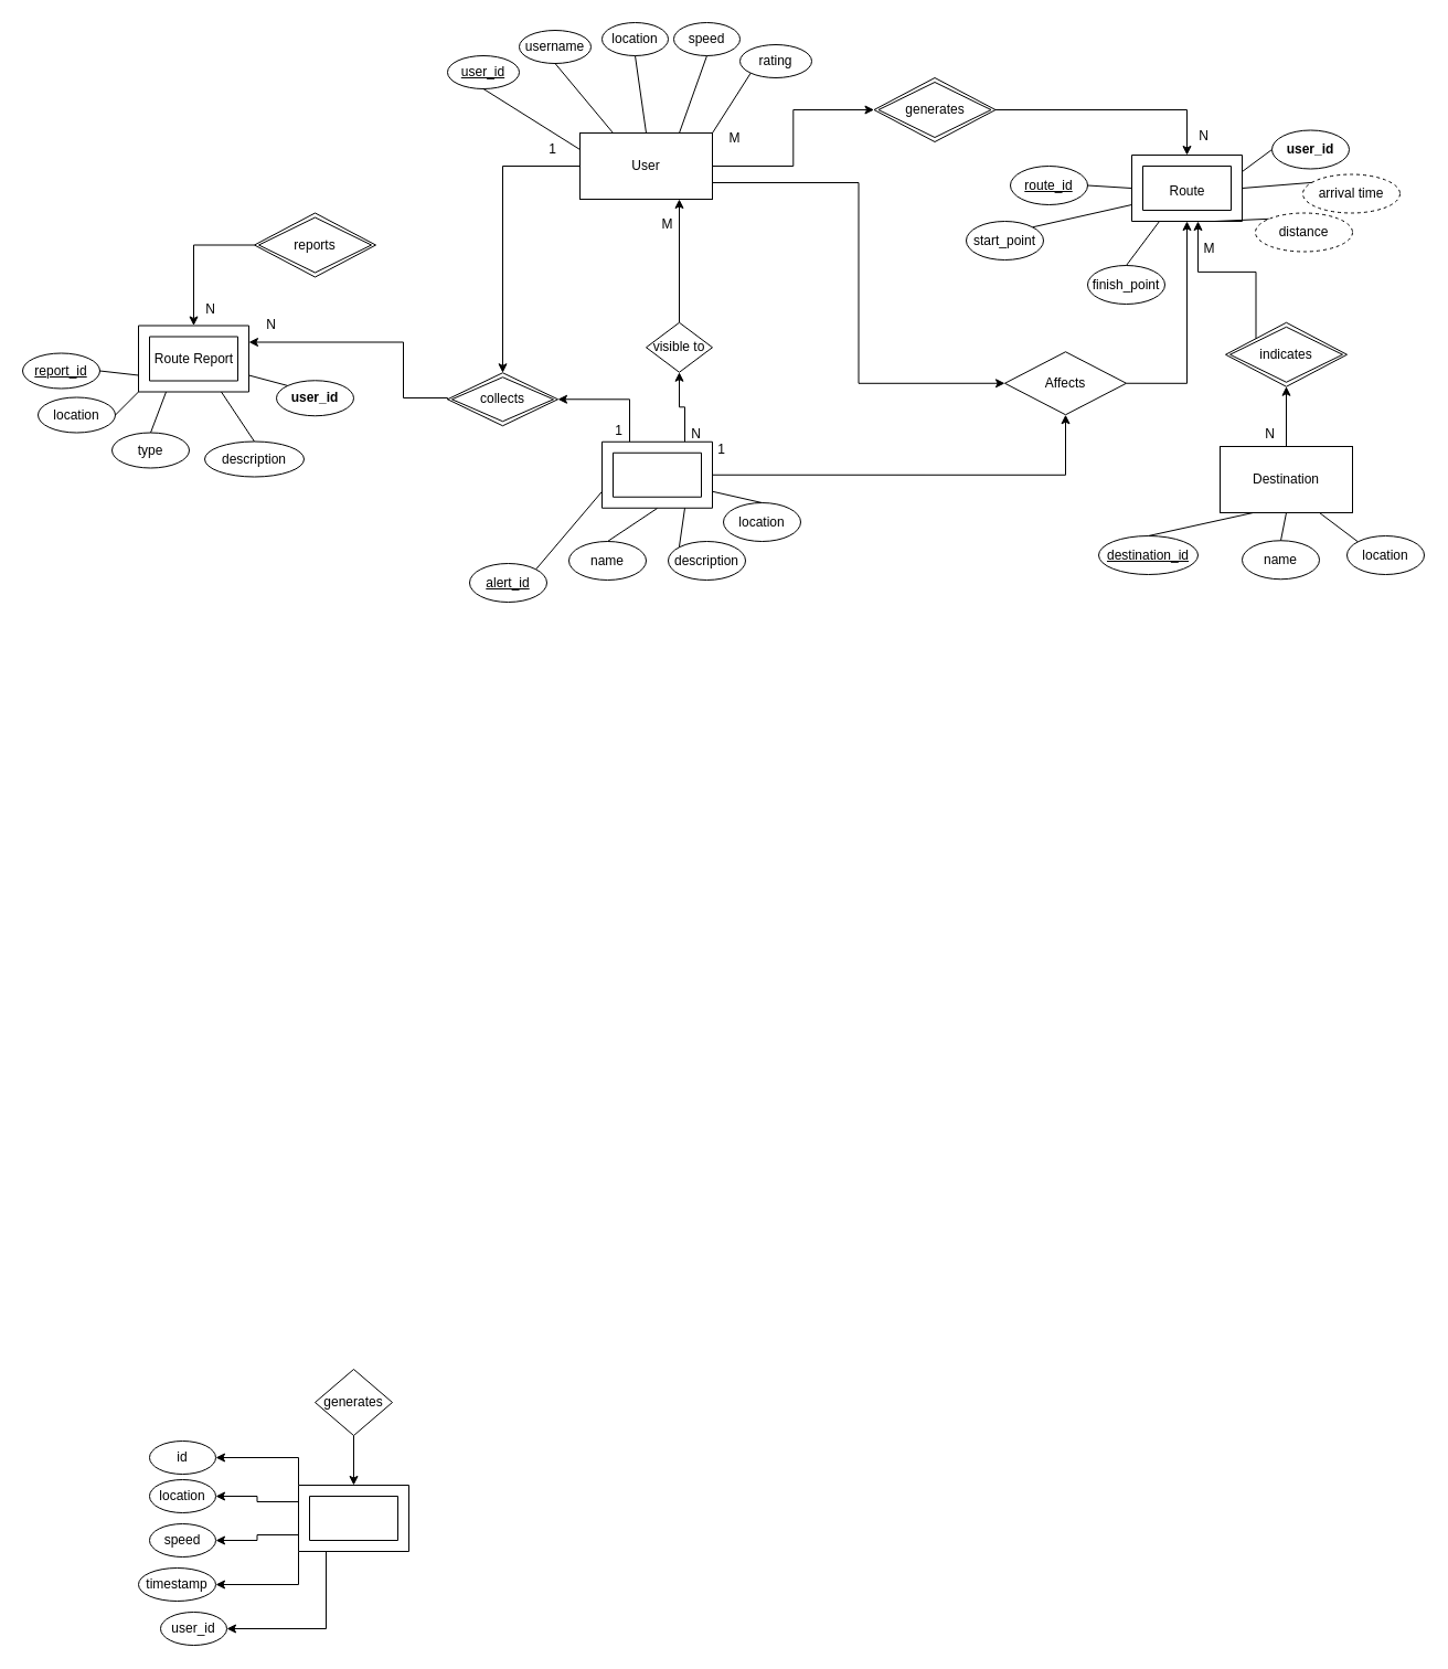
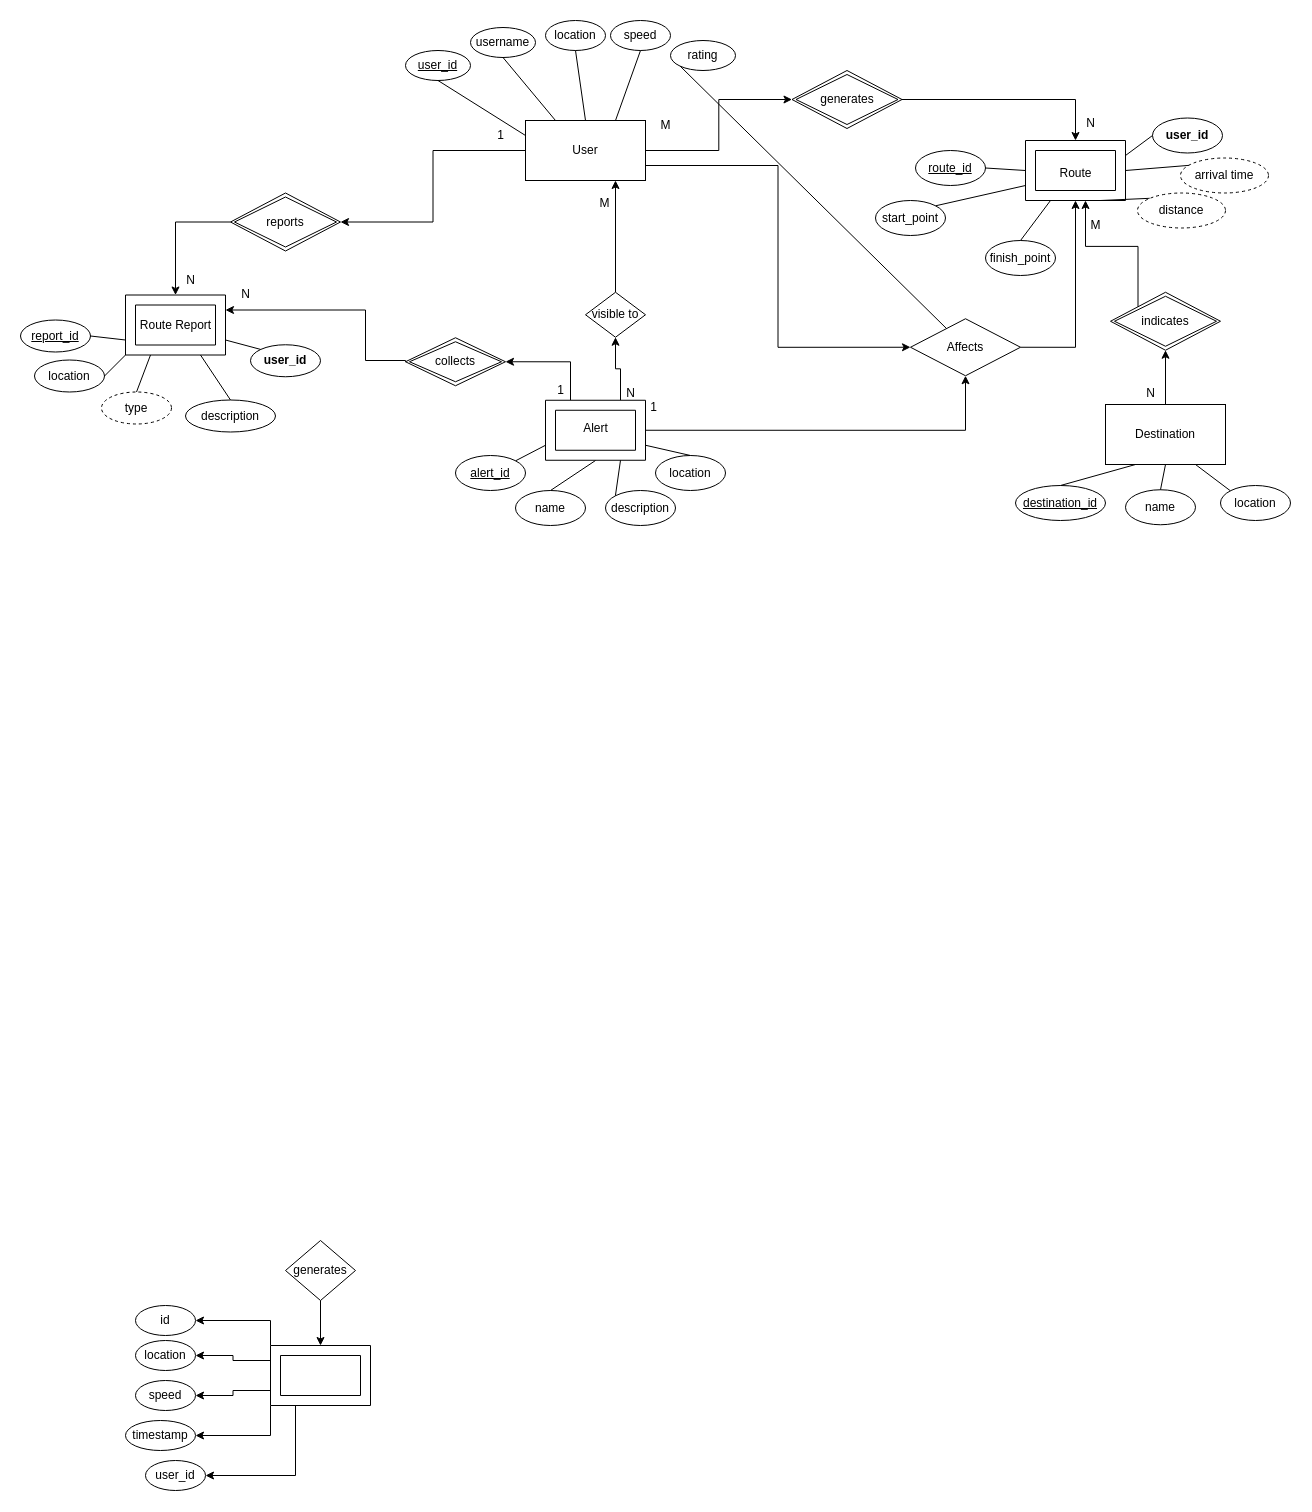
- <mxCell id="53" value="" style="endArrow=none;html=1;rounded=0;exitX=0;exitY=1;exitDx=0;exitDy=0;entryX=1;entryY=0;entryDx=0;entryDy=0;" parent="1" source="21" target="5" edge="1"><mxGeometry relative="1" as="geometry"><mxPoint x="645" y="60" as="sourcePoint" /><mxPoint x="707" y="117" as="targetPoint" /></mxGeometry></mxCell>
+ <mxCell id="53" value="" style="endArrow=none;html=1;rounded=0;exitX=0;exitY=1;exitDx=0;exitDy=0;" parent="1" source="21" target="39" edge="1"><mxGeometry relative="1" as="geometry"><mxPoint x="645" y="60" as="sourcePoint" /><mxPoint x="707" y="117" as="targetPoint" /></mxGeometry></mxCell>
- <mxCell id="3" style="edgeStyle=orthogonalEdgeStyle;rounded=0;orthogonalLoop=1;jettySize=auto;html=1;exitX=0;exitY=0.5;exitDx=0;exitDy=0;" parent="1" source="5" target="94" edge="1"><mxGeometry relative="1" as="geometry" /></mxCell>
+ <mxCell id="3" style="edgeStyle=orthogonalEdgeStyle;rounded=0;orthogonalLoop=1;jettySize=auto;html=1;exitX=0;exitY=0.5;exitDx=0;exitDy=0;entryX=1;entryY=0.5;entryDx=0;entryDy=0;" parent="1" source="5" target="49" edge="1"><mxGeometry relative="1" as="geometry" /></mxCell>
- <mxCell id="31" value="type" style="ellipse;whiteSpace=wrap;html=1;" parent="1" vertex="1"><mxGeometry x="101" y="391.5" width="70" height="32" as="geometry" /></mxCell>
+ <mxCell id="31" value="type" style="ellipse;whiteSpace=wrap;html=1;dashed=1;" parent="1" vertex="1"><mxGeometry x="101" y="391.5" width="70" height="32" as="geometry" /></mxCell>
+ <mxCell id="47" value="Alert" style="text;html=1;align=center;verticalAlign=middle;resizable=0;points=[];autosize=1;strokeColor=none;fillColor=none;" parent="1" vertex="1"><mxGeometry x="570" y="412.75" width="50" height="30" as="geometry" /></mxCell>
- <mxCell id="81" value="&lt;u&gt;destination_id&lt;/u&gt;" style="ellipse;whiteSpace=wrap;html=1;" parent="1" vertex="1"><mxGeometry x="995" y="485" width="90" height="35" as="geometry" /></mxCell>
+ <mxCell id="81" value="&lt;u&gt;destination_id&lt;/u&gt;" style="ellipse;whiteSpace=wrap;html=1;" parent="1" vertex="1"><mxGeometry x="1015" y="485" width="90" height="35" as="geometry" /></mxCell>
- <mxCell id="26" value="&lt;u&gt;alert_id&lt;/u&gt;" style="ellipse;whiteSpace=wrap;html=1;" parent="1" vertex="1"><mxGeometry x="425" y="510" width="70" height="35" as="geometry" /></mxCell>
+ <mxCell id="26" value="&lt;u&gt;alert_id&lt;/u&gt;" style="ellipse;whiteSpace=wrap;html=1;" parent="1" vertex="1"><mxGeometry x="455" y="455" width="70" height="35" as="geometry" /></mxCell>
